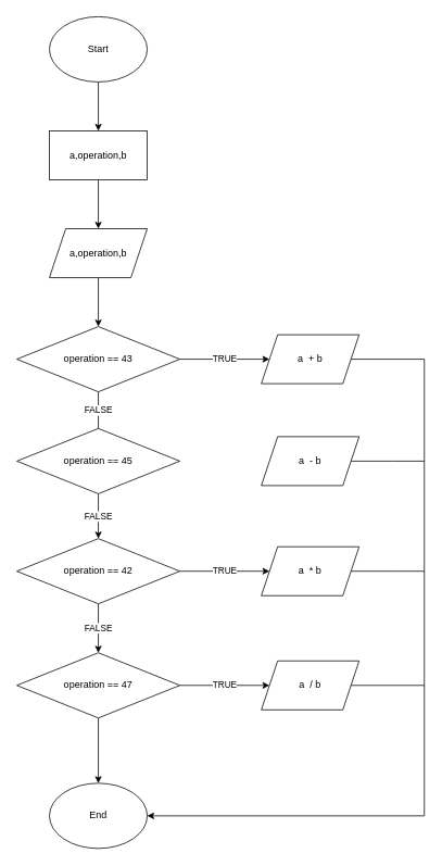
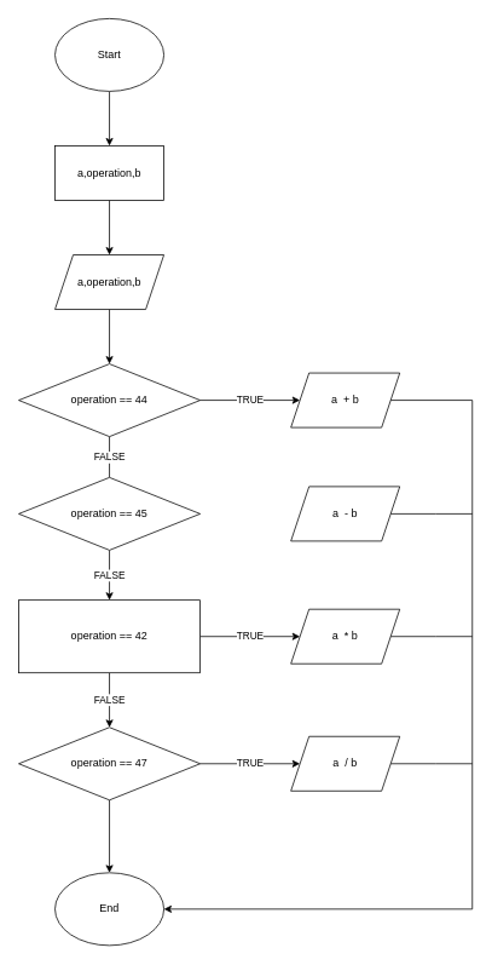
- <mxCell id="10" value="operation == 43" style="rhombus;whiteSpace=wrap;html=1;" vertex="1" parent="1"><mxGeometry x="20" y="400" width="200" height="80" as="geometry" /></mxCell>
+ <mxCell id="10" value="operation == 44" style="rhombus;whiteSpace=wrap;html=1;" vertex="1" parent="1"><mxGeometry x="20" y="400" width="200" height="80" as="geometry" /></mxCell>
- <mxCell id="15" value="operation == 42" style="rhombus;whiteSpace=wrap;html=1;" vertex="1" parent="1"><mxGeometry x="20" y="660" width="200" height="80" as="geometry" /></mxCell>
+ <mxCell id="15" value="operation == 42" style="whiteSpace=wrap;html=1;rounded=0;" vertex="1" parent="1"><mxGeometry x="20" y="660" width="200" height="80" as="geometry" /></mxCell>
